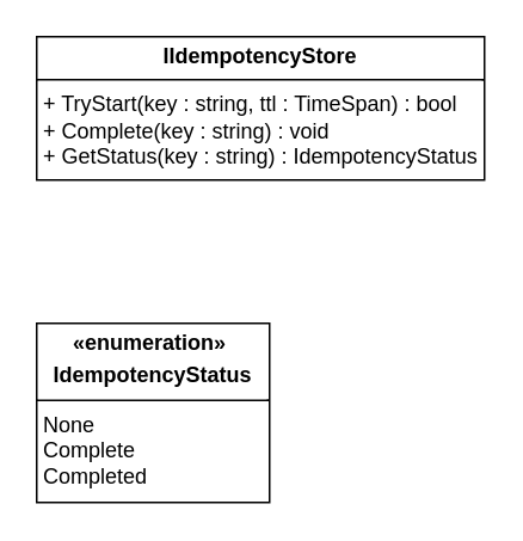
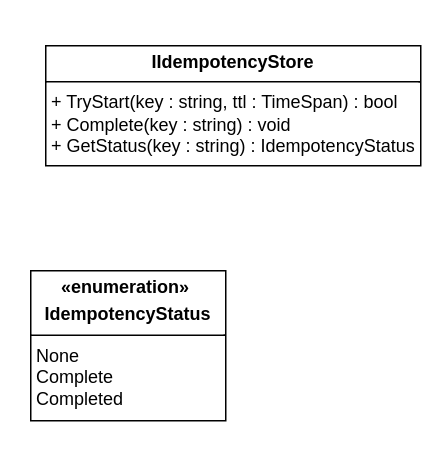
- <mxCell id="2" value="&lt;p style=&quot;margin:0px;margin-top:4px;text-align:center;&quot;&gt;&lt;b&gt;IIdempotencyStore&lt;/b&gt;&lt;/p&gt;&lt;hr size=&quot;1&quot; style=&quot;border-style:solid;&quot;&gt;&lt;p style=&quot;margin:0px;margin-left:4px;&quot;&gt;+ TryStart(key : string, ttl : TimeSpan) : bool&lt;/p&gt;&lt;p style=&quot;margin:0px;margin-left:4px;&quot;&gt;+ Complete(key : string) : void&lt;/p&gt;&lt;p style=&quot;margin:0px;margin-left:4px;&quot;&gt;+ GetStatus(key : string) : IdempotencyStatus&lt;/p&gt;" style="verticalAlign=top;align=left;overflow=fill;html=1;whiteSpace=wrap;" vertex="1" parent="1"><mxGeometry x="20" y="20" width="250" height="80" as="geometry" /></mxCell>
+ <mxCell id="2" value="&lt;p style=&quot;margin:0px;margin-top:4px;text-align:center;&quot;&gt;&lt;b&gt;IIdempotencyStore&lt;/b&gt;&lt;/p&gt;&lt;hr size=&quot;1&quot; style=&quot;border-style:solid;&quot;&gt;&lt;p style=&quot;margin:0px;margin-left:4px;&quot;&gt;+ TryStart(key : string, ttl : TimeSpan) : bool&lt;/p&gt;&lt;p style=&quot;margin:0px;margin-left:4px;&quot;&gt;+ Complete(key : string) : void&lt;/p&gt;&lt;p style=&quot;margin:0px;margin-left:4px;&quot;&gt;+ GetStatus(key : string) : IdempotencyStatus&lt;/p&gt;" style="verticalAlign=top;align=left;overflow=fill;html=1;whiteSpace=wrap;" vertex="1" parent="1"><mxGeometry x="30" y="30" width="250" height="80" as="geometry" /></mxCell>
